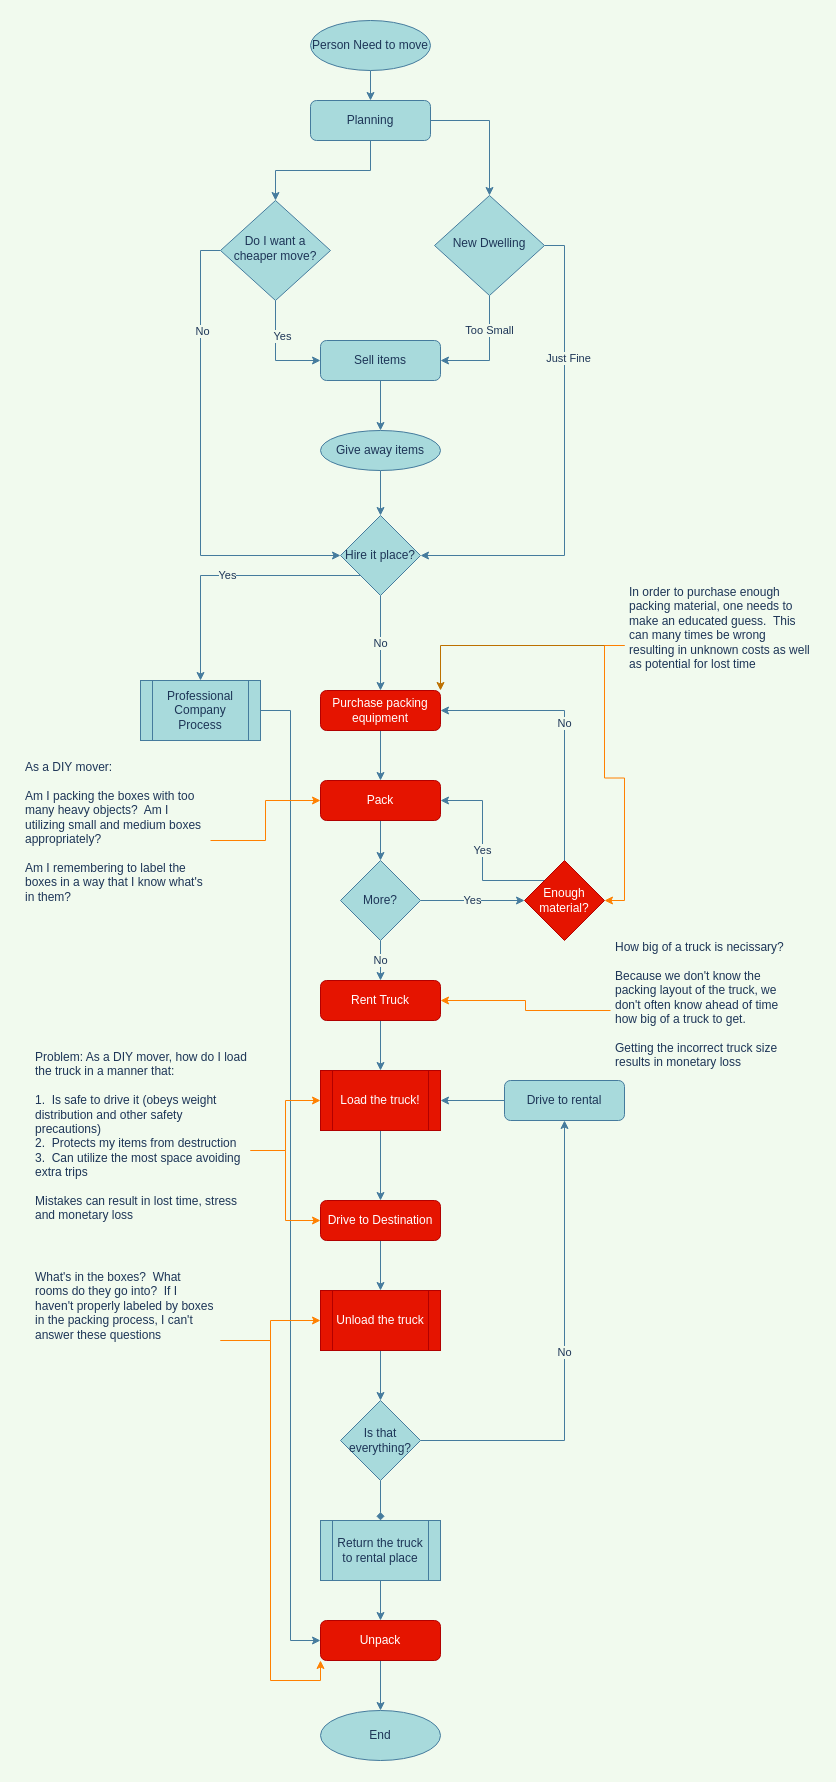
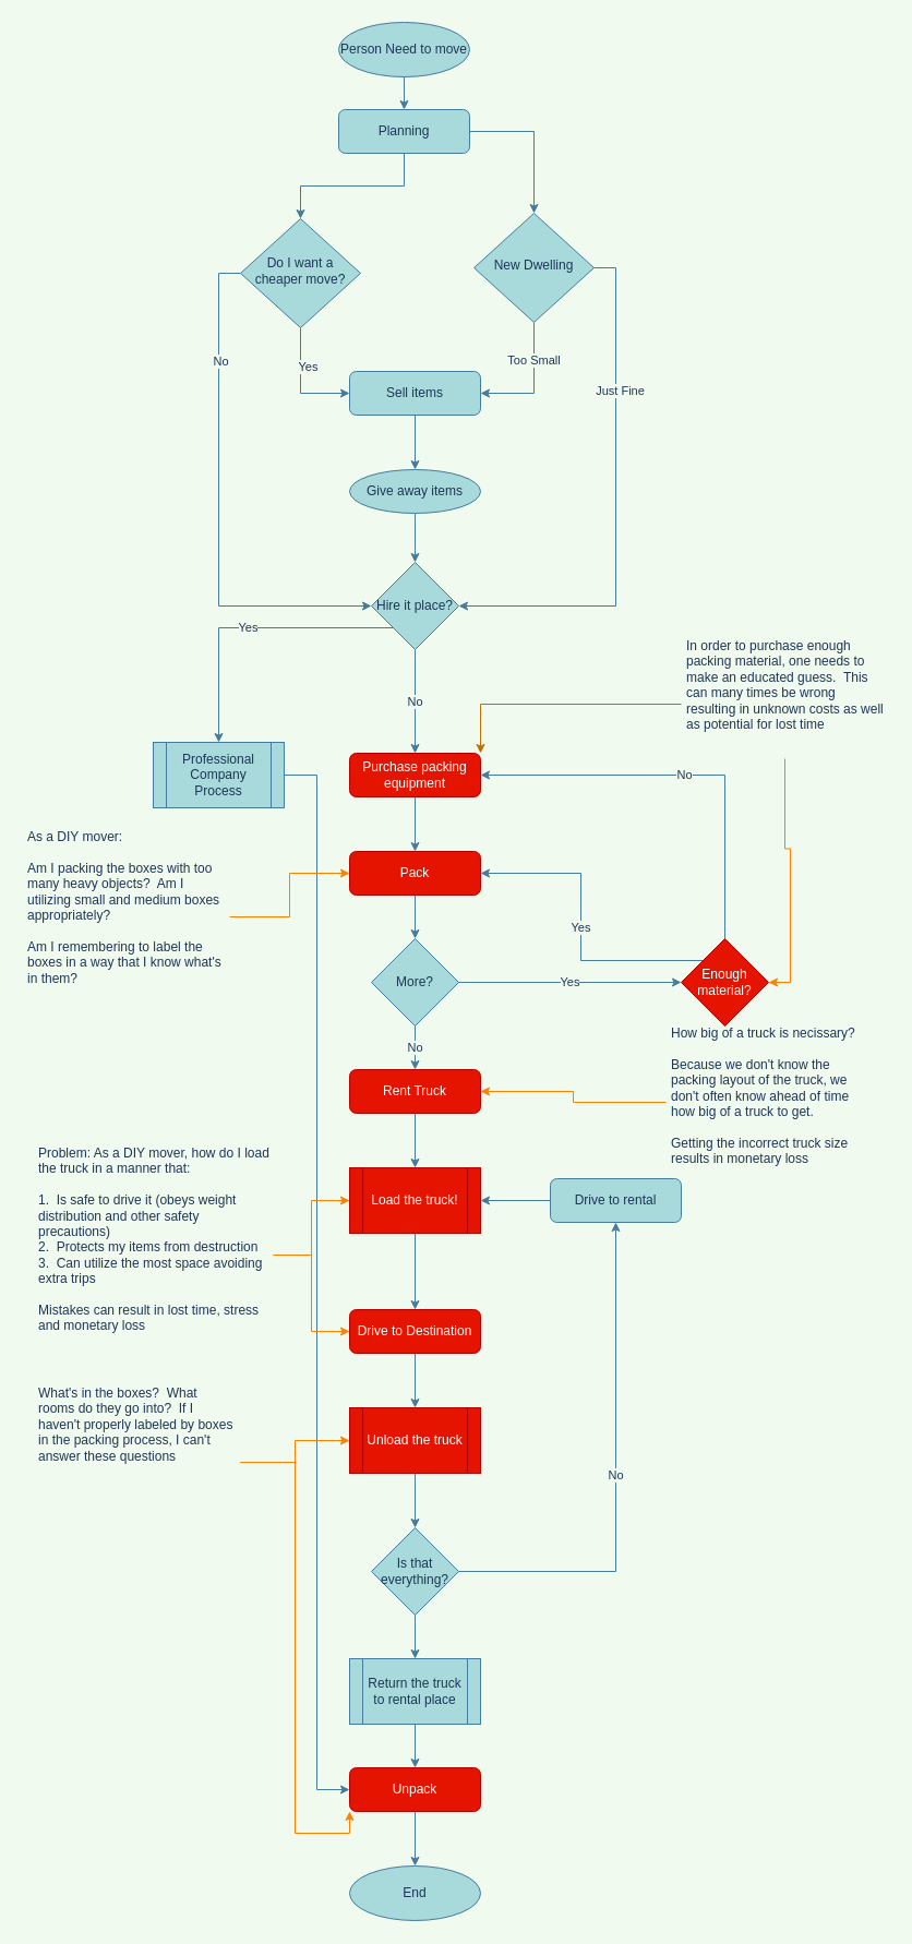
- <mxCell id="34" value="Enough material?" style="rhombus;whiteSpace=wrap;html=1;fillColor=#e51400;strokeColor=#B20000;fontColor=#ffffff;" parent="1" vertex="1"><mxGeometry x="524" y="860" width="80" height="80" as="geometry" /></mxCell>
+ <mxCell id="34" value="Enough material?" style="rhombus;whiteSpace=wrap;html=1;fillColor=#e51400;strokeColor=#B20000;fontColor=#ffffff;" parent="1" vertex="1"><mxGeometry x="624" y="860" width="80" height="80" as="geometry" /></mxCell>
- <mxCell id="44" value="" style="edgeStyle=orthogonalEdgeStyle;rounded=0;orthogonalLoop=1;jettySize=auto;html=1;labelBackgroundColor=#F1FAEE;strokeColor=#457B9D;fontColor=#1D3557;endArrow=diamond;" parent="1" source="45" target="49" edge="1"><mxGeometry relative="1" as="geometry" /></mxCell>
+ <mxCell id="44" value="" style="edgeStyle=orthogonalEdgeStyle;rounded=0;orthogonalLoop=1;jettySize=auto;html=1;labelBackgroundColor=#F1FAEE;strokeColor=#457B9D;fontColor=#1D3557;" parent="1" source="45" target="49" edge="1"><mxGeometry relative="1" as="geometry" /></mxCell>
